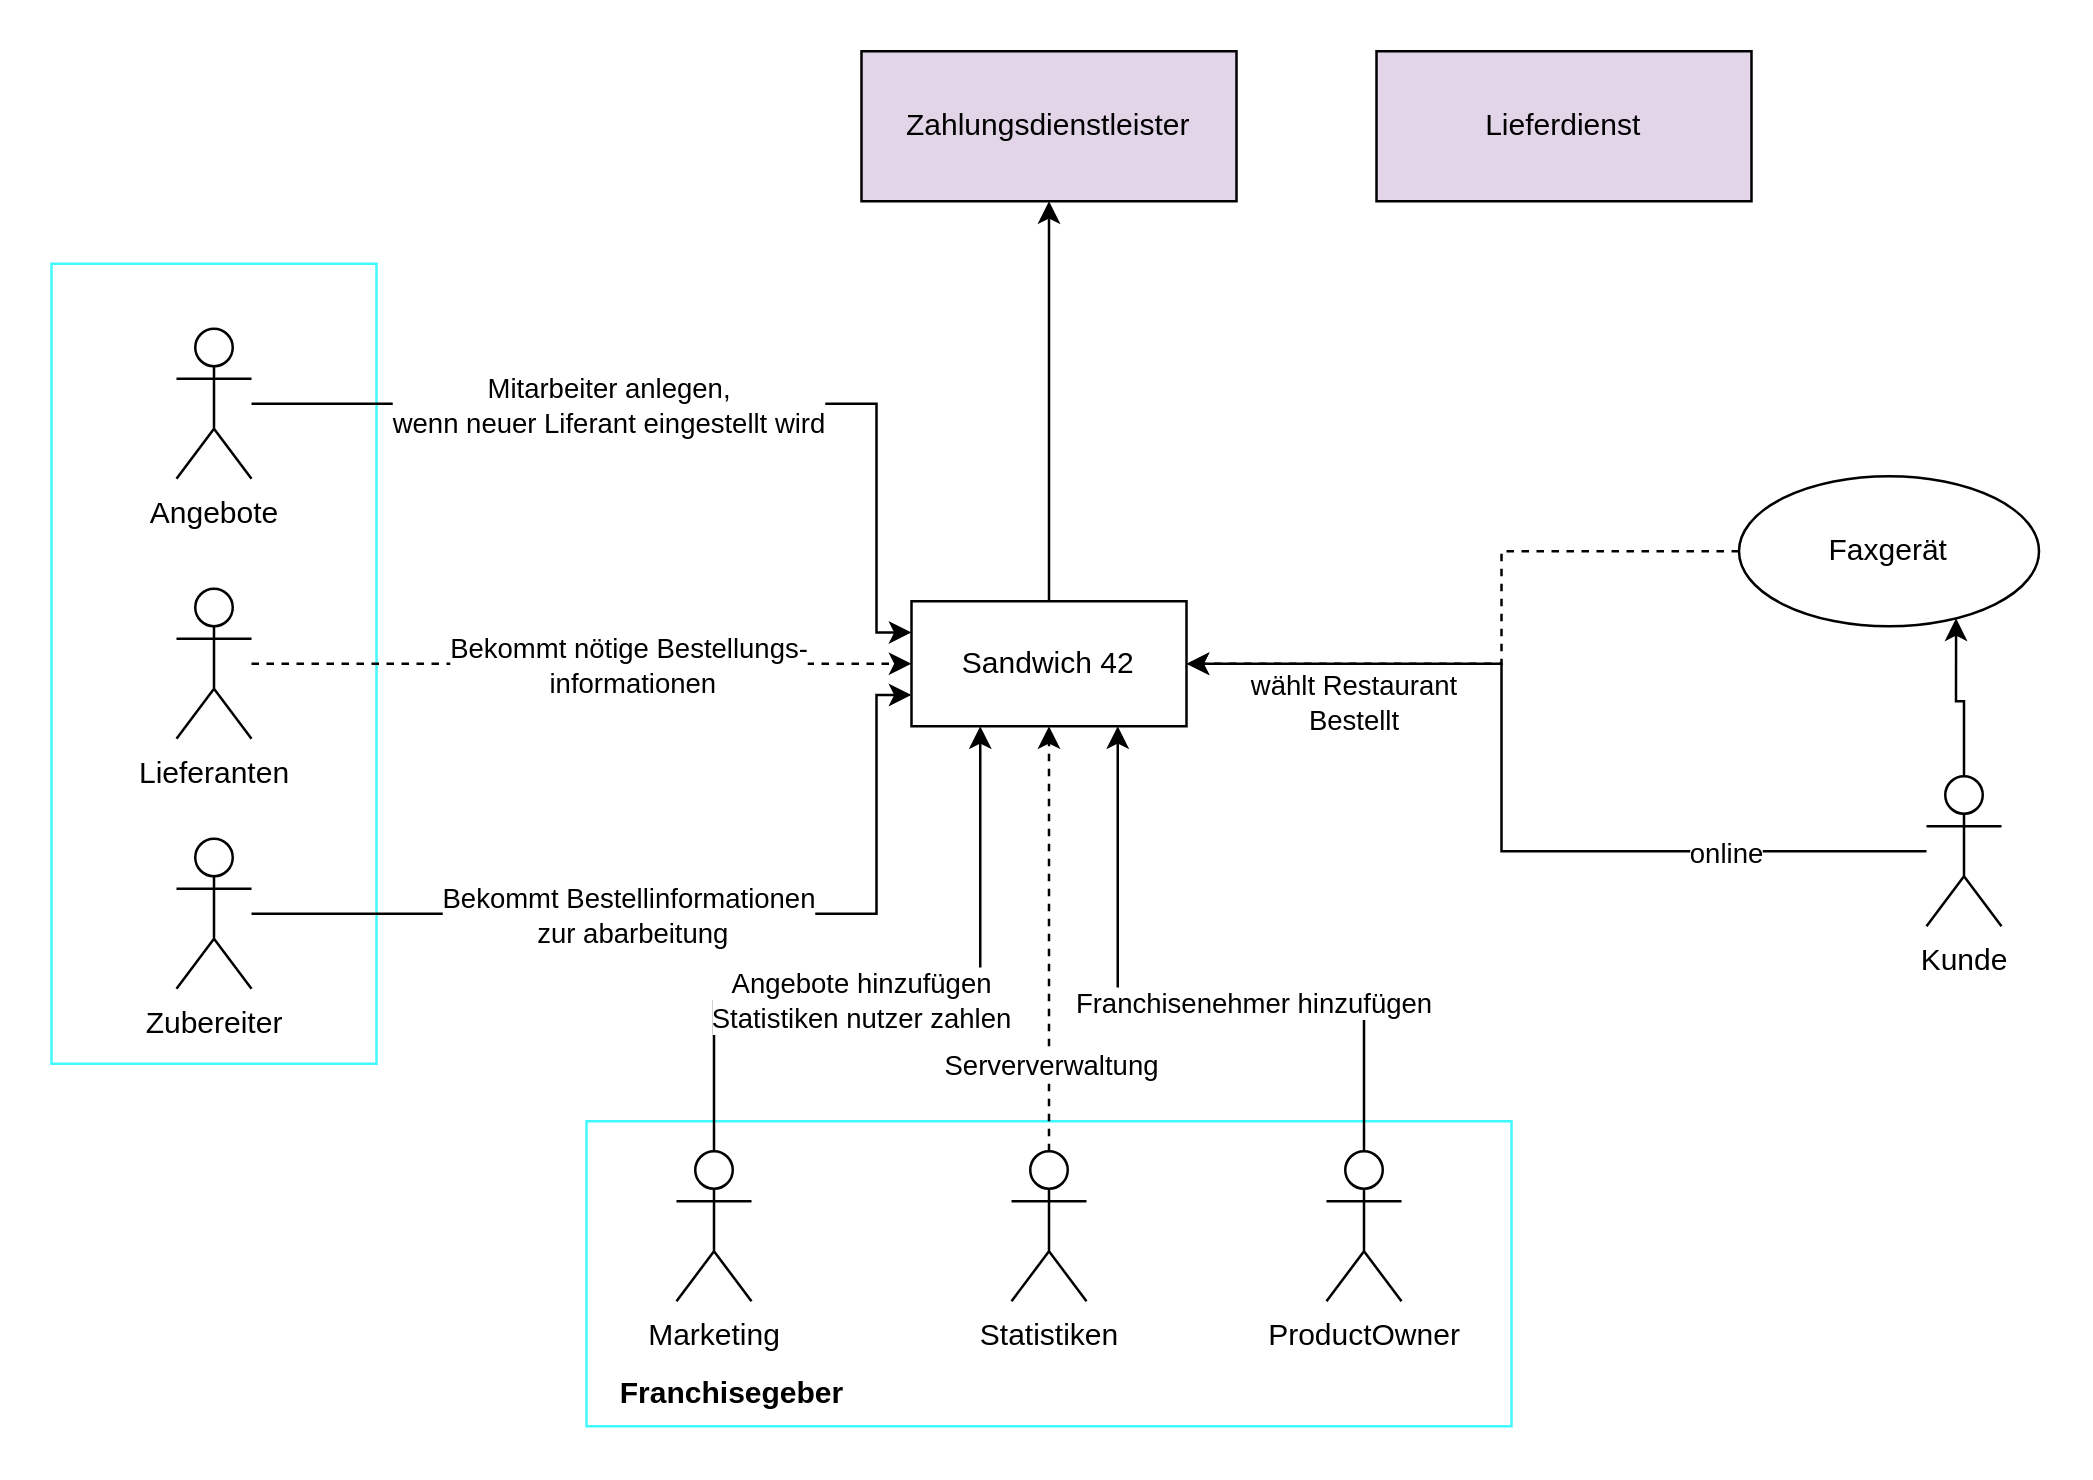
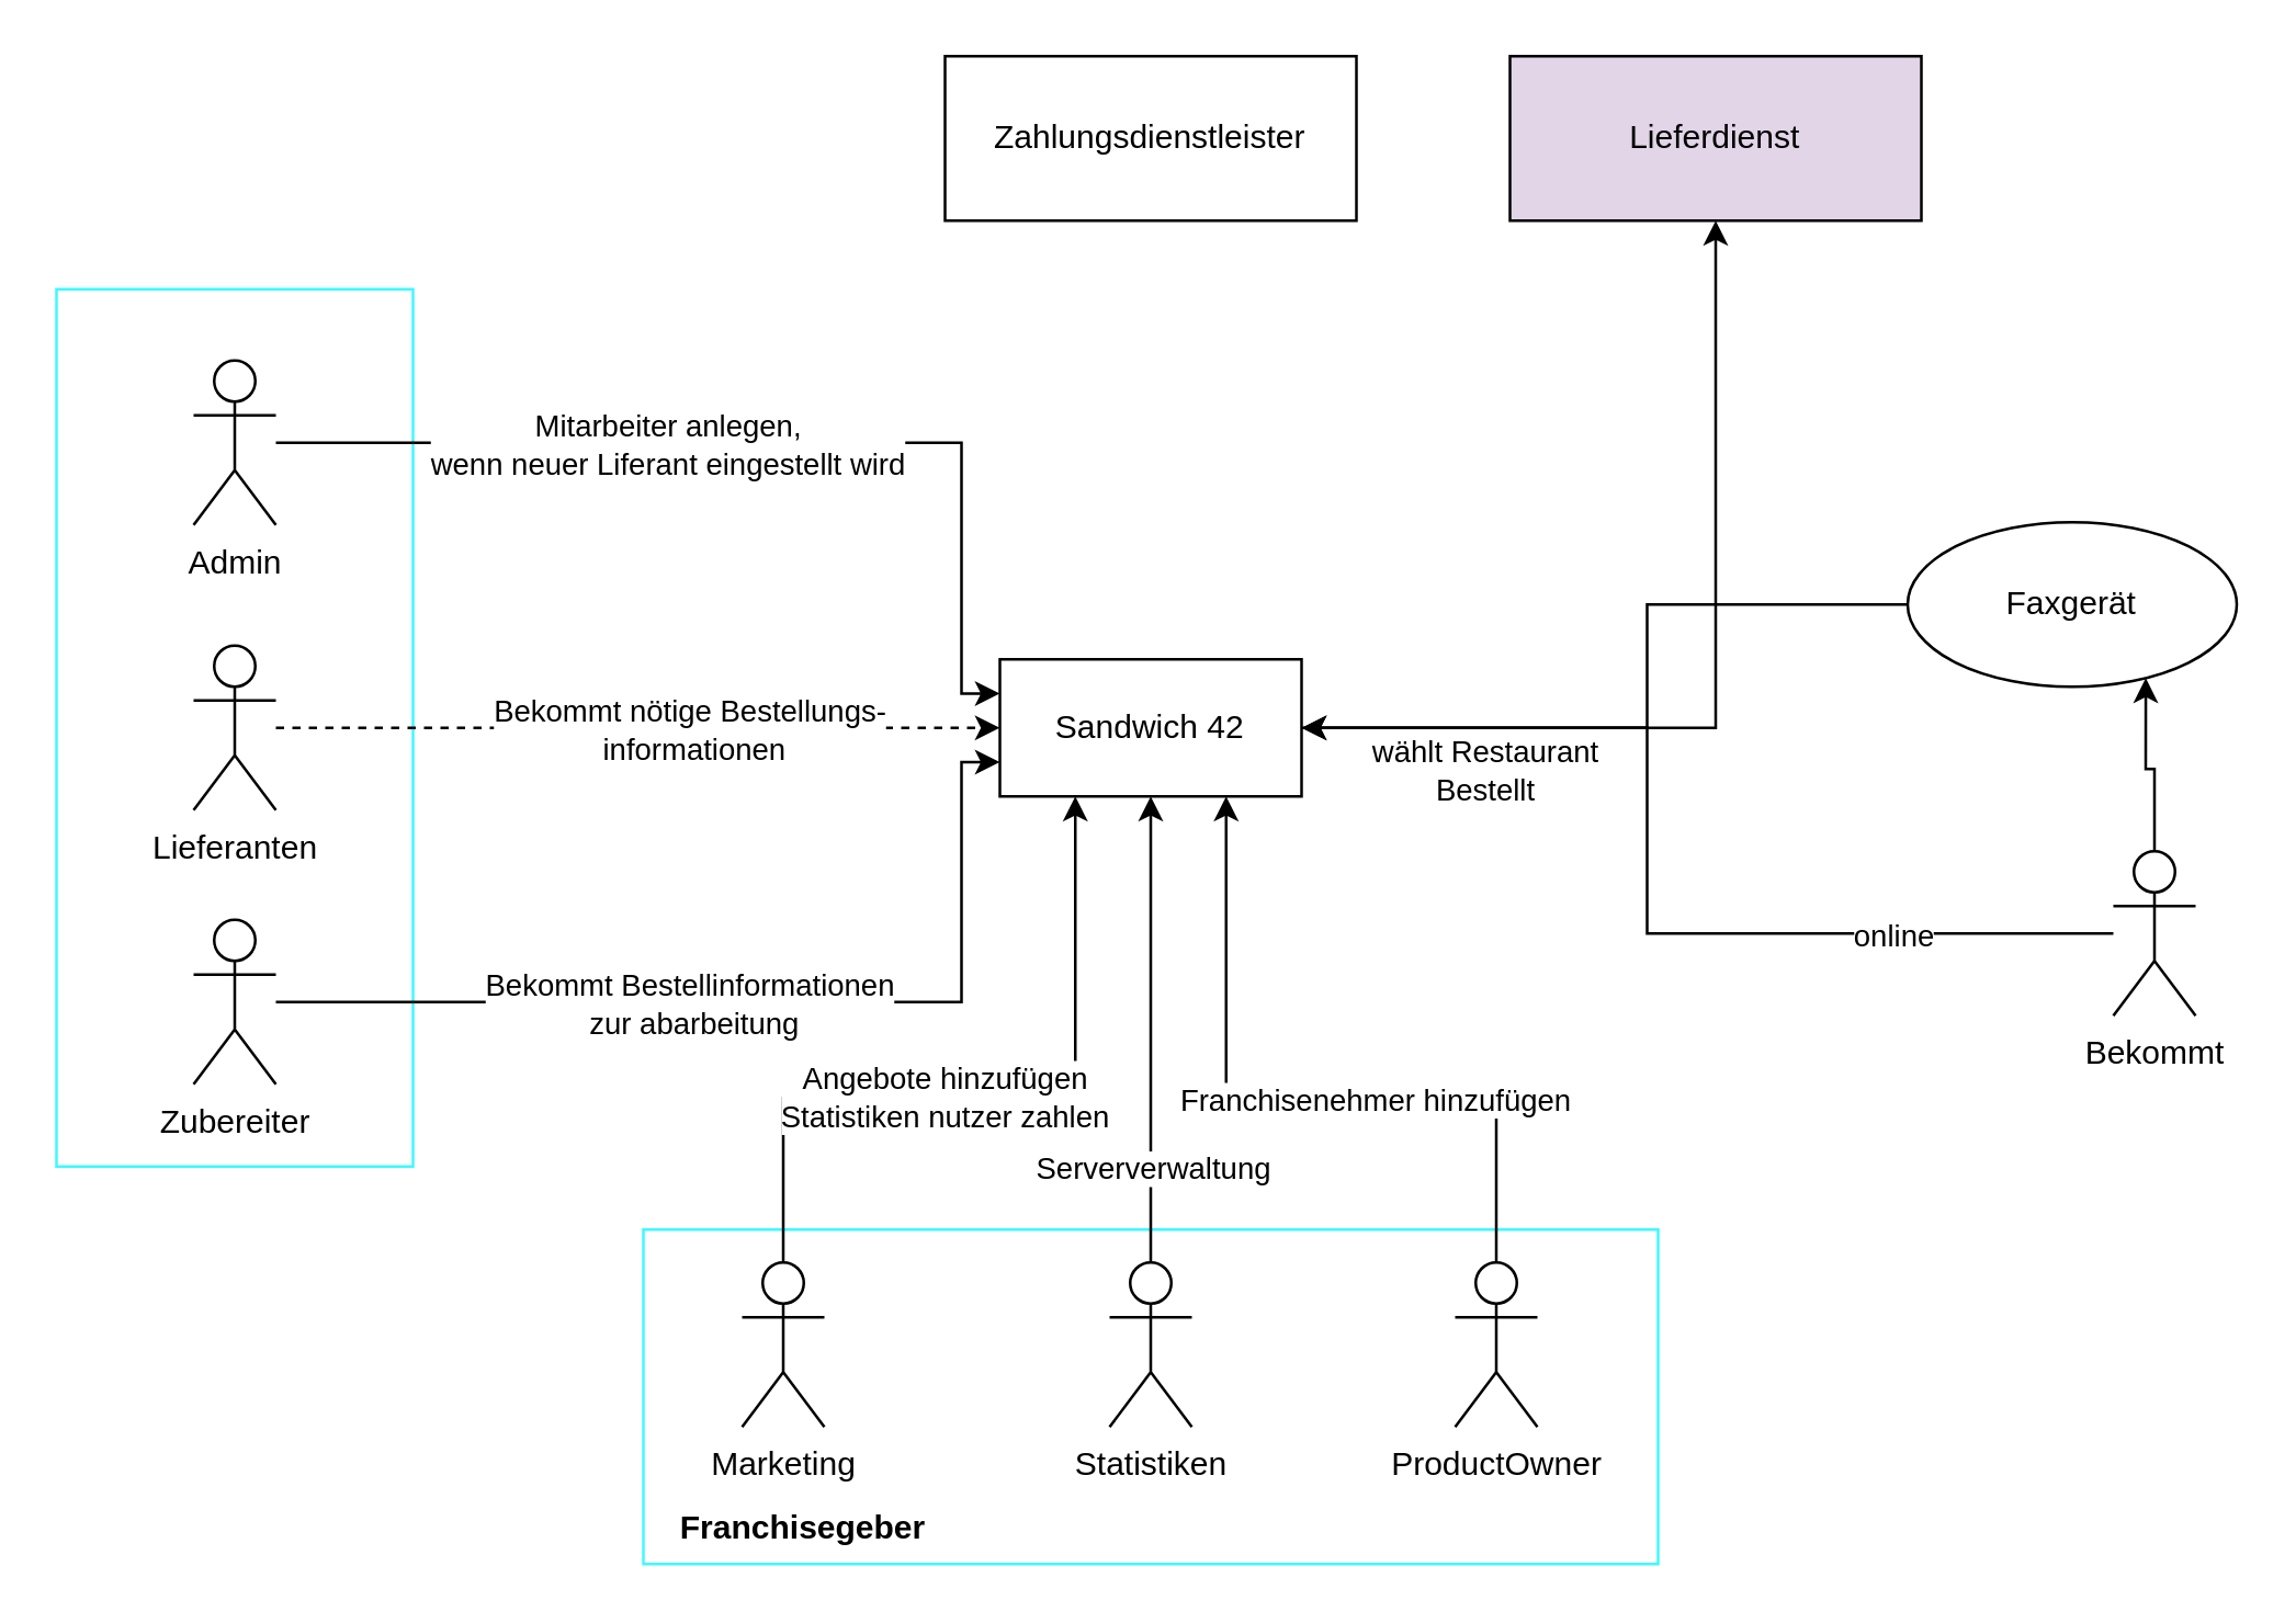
- <mxCell id="31" value="Zahlungsdienstleister" style="html=1;whiteSpace=wrap;fillColor=#e1d5e7;" parent="1" vertex="1"><mxGeometry x="344" y="20" width="150" height="60" as="geometry" /></mxCell>
+ <mxCell id="31" value="Zahlungsdienstleister" style="html=1;whiteSpace=wrap;" parent="1" vertex="1"><mxGeometry x="344" y="20" width="150" height="60" as="geometry" /></mxCell>
- <mxCell id="7" style="edgeStyle=orthogonalEdgeStyle;rounded=0;orthogonalLoop=1;jettySize=auto;html=1;entryX=0.5;entryY=1;entryDx=0;entryDy=0;" parent="1" source="8" target="31" edge="1"><mxGeometry relative="1" as="geometry" /></mxCell>
+ <mxCell id="7" style="edgeStyle=orthogonalEdgeStyle;rounded=0;orthogonalLoop=1;jettySize=auto;html=1;" parent="1" source="8" target="32" edge="1"><mxGeometry relative="1" as="geometry" /></mxCell>
- <mxCell id="5" value="Angebote" style="shape=umlActor;verticalLabelPosition=bottom;verticalAlign=top;html=1;" parent="2" vertex="1"><mxGeometry x="50.0" y="26" width="30" height="60" as="geometry" /></mxCell>
+ <mxCell id="5" value="Admin" style="shape=umlActor;verticalLabelPosition=bottom;verticalAlign=top;html=1;" parent="2" vertex="1"><mxGeometry x="50.0" y="26" width="30" height="60" as="geometry" /></mxCell>
- <mxCell id="33" style="edgeStyle=orthogonalEdgeStyle;rounded=0;orthogonalLoop=1;jettySize=auto;html=1;entryX=1;entryY=0.5;entryDx=0;entryDy=0;dashed=1;" edge="1" parent="1" source="34" target="8"><mxGeometry relative="1" as="geometry"><Array as="points"><mxPoint x="600" y="220" /><mxPoint x="600" y="265" /></Array></mxGeometry></mxCell>
+ <mxCell id="33" style="edgeStyle=orthogonalEdgeStyle;rounded=0;orthogonalLoop=1;jettySize=auto;html=1;entryX=1;entryY=0.5;entryDx=0;entryDy=0;" edge="1" parent="1" source="34" target="8"><mxGeometry relative="1" as="geometry"><Array as="points"><mxPoint x="600" y="220" /><mxPoint x="600" y="265" /></Array></mxGeometry></mxCell>
- <mxCell id="25" style="edgeStyle=orthogonalEdgeStyle;rounded=0;orthogonalLoop=1;jettySize=auto;html=1;entryX=0.5;entryY=1;entryDx=0;entryDy=0;dashed=1;" parent="1" source="27" target="8" edge="1"><mxGeometry relative="1" as="geometry" /></mxCell>
+ <mxCell id="25" style="edgeStyle=orthogonalEdgeStyle;rounded=0;orthogonalLoop=1;jettySize=auto;html=1;entryX=0.5;entryY=1;entryDx=0;entryDy=0;" parent="1" source="27" target="8" edge="1"><mxGeometry relative="1" as="geometry" /></mxCell>
- <mxCell id="13" value="Kunde" style="shape=umlActor;verticalLabelPosition=bottom;verticalAlign=top;html=1;" parent="1" vertex="1"><mxGeometry x="770" y="310" width="30" height="60" as="geometry" /></mxCell>
+ <mxCell id="13" value="Bekommt" style="shape=umlActor;verticalLabelPosition=bottom;verticalAlign=top;html=1;" parent="1" vertex="1"><mxGeometry x="770" y="310" width="30" height="60" as="geometry" /></mxCell>
